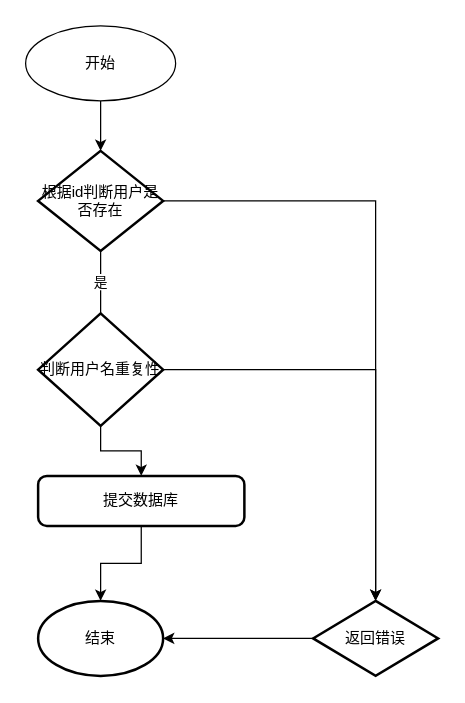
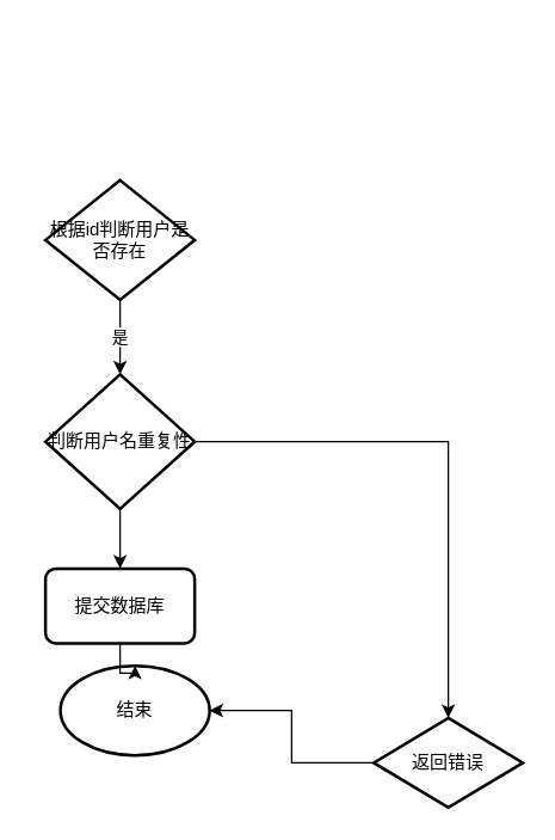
- <mxCell id="3" value="开始" style="ellipse;whiteSpace=wrap;html=1;" vertex="1" parent="1"><mxGeometry x="20" y="20" width="120" height="60" as="geometry" /></mxCell>
- <mxCell id="2" value="" style="edgeStyle=orthogonalEdgeStyle;rounded=0;orthogonalLoop=1;jettySize=auto;html=1;" edge="1" parent="1" source="3" target="6"><mxGeometry relative="1" as="geometry" /></mxCell>
- <mxCell id="5" style="edgeStyle=orthogonalEdgeStyle;rounded=0;orthogonalLoop=1;jettySize=auto;html=1;" edge="1" parent="1" source="6" target="12"><mxGeometry relative="1" as="geometry" /></mxCell>
- <mxCell id="4" value="是" style="edgeStyle=orthogonalEdgeStyle;rounded=0;orthogonalLoop=1;jettySize=auto;html=1;endArrow=none;" edge="1" parent="1" source="6" target="10"><mxGeometry relative="1" as="geometry" /></mxCell>
+ <mxCell id="4" value="是" style="edgeStyle=orthogonalEdgeStyle;rounded=0;orthogonalLoop=1;jettySize=auto;html=1;" edge="1" parent="1" source="6" target="10"><mxGeometry relative="1" as="geometry" /></mxCell>
- <mxCell id="14" value="提交数据库" style="rounded=1;whiteSpace=wrap;html=1;absoluteArcSize=1;arcSize=14;strokeWidth=2;" vertex="1" parent="1"><mxGeometry x="30" y="380" width="165" height="40" as="geometry" /></mxCell>
+ <mxCell id="14" value="提交数据库" style="rounded=1;whiteSpace=wrap;html=1;absoluteArcSize=1;arcSize=14;strokeWidth=2;" vertex="1" parent="1"><mxGeometry x="30" y="380" width="100" height="50" as="geometry" /></mxCell>
- <mxCell id="7" value="结束" style="strokeWidth=2;html=1;shape=mxgraph.flowchart.start_1;whiteSpace=wrap;" vertex="1" parent="1"><mxGeometry x="30" y="480" width="100" height="60" as="geometry" /></mxCell>
+ <mxCell id="7" value="结束" style="strokeWidth=2;html=1;shape=mxgraph.flowchart.start_1;whiteSpace=wrap;" vertex="1" parent="1"><mxGeometry x="40" y="445" width="100" height="60" as="geometry" /></mxCell>
